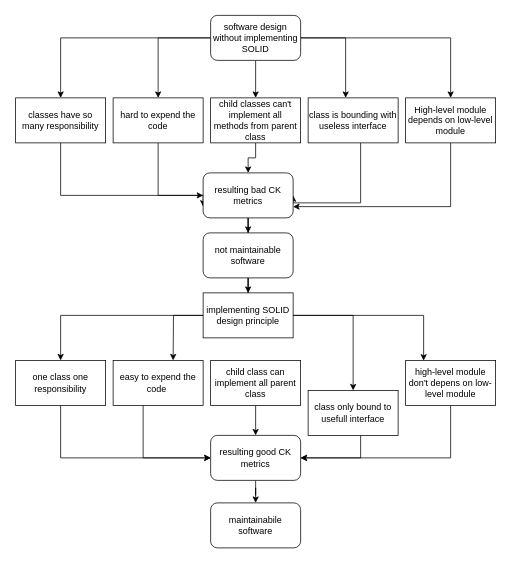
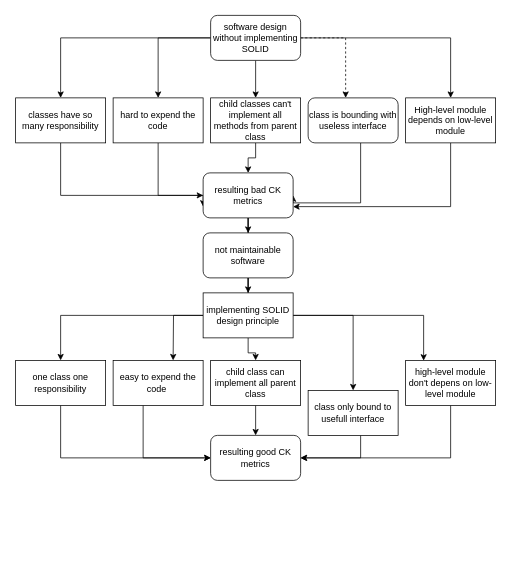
- <mxCell id="5" style="edgeStyle=orthogonalEdgeStyle;rounded=0;orthogonalLoop=1;jettySize=auto;html=1;entryX=0.417;entryY=0;entryDx=0;entryDy=0;entryPerimeter=0;" edge="1" parent="1" source="7" target="15"><mxGeometry relative="1" as="geometry" /></mxCell>
+ <mxCell id="5" style="edgeStyle=orthogonalEdgeStyle;rounded=0;orthogonalLoop=1;jettySize=auto;html=1;entryX=0.417;entryY=0;entryDx=0;entryDy=0;entryPerimeter=0;dashed=1;" edge="1" parent="1" source="7" target="15"><mxGeometry relative="1" as="geometry" /></mxCell>
- <mxCell id="15" value="class is bounding with useless interface" style="rounded=0;whiteSpace=wrap;html=1;" vertex="1" parent="1"><mxGeometry x="410" y="130" width="120" height="60" as="geometry" /></mxCell>
+ <mxCell id="15" value="class is bounding with useless interface" style="whiteSpace=wrap;html=1;rounded=1;" vertex="1" parent="1"><mxGeometry x="410" y="130" width="120" height="60" as="geometry" /></mxCell>
+ <mxCell id="20" style="edgeStyle=orthogonalEdgeStyle;rounded=0;orthogonalLoop=1;jettySize=auto;html=1;" edge="1" parent="1" source="25" target="31"><mxGeometry relative="1" as="geometry" /></mxCell>
- <mxCell id="39" style="edgeStyle=orthogonalEdgeStyle;rounded=0;orthogonalLoop=1;jettySize=auto;html=1;entryX=0.5;entryY=0;entryDx=0;entryDy=0;" edge="1" parent="1" source="40" target="36"><mxGeometry relative="1" as="geometry" /></mxCell>
- <mxCell id="36" value="maintainabile software" style="rounded=1;whiteSpace=wrap;html=1;" vertex="1" parent="1"><mxGeometry x="280" y="670" width="120" height="60" as="geometry" /></mxCell>
